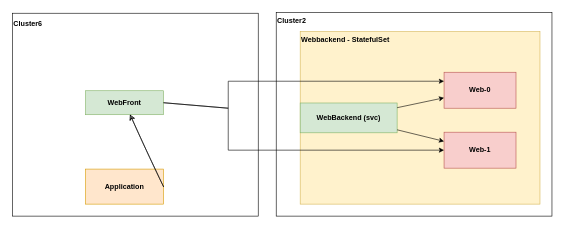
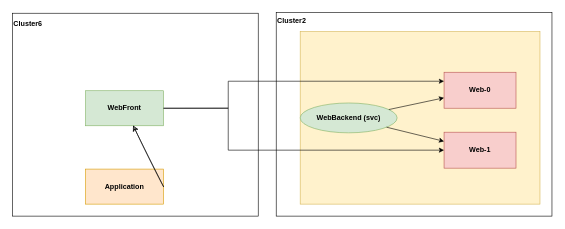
- <mxCell id="8" value="&lt;span style=&quot;color: rgb(0 , 0 , 0) ; font-family: &amp;#34;helvetica&amp;#34; ; font-size: 12px ; font-style: normal ; font-weight: 700 ; letter-spacing: normal ; text-align: center ; text-indent: 0px ; text-transform: none ; word-spacing: 0px ; display: inline ; float: none&quot;&gt;Webbackend - StatefulSet&lt;/span&gt;" style="text;whiteSpace=wrap;html=1;labelBackgroundColor=none;" vertex="1" parent="1"><mxGeometry x="500" y="52.34" width="152" height="27.06" as="geometry" /></mxCell>
- <mxCell id="5" value="WebFront" style="rounded=0;whiteSpace=wrap;html=1;labelBackgroundColor=none;fillColor=#d5e8d4;strokeColor=#82b366;fontStyle=1" vertex="1" parent="1"><mxGeometry x="142" y="150.87" width="130" height="40" as="geometry" /></mxCell>
+ <mxCell id="5" value="WebFront" style="rounded=0;whiteSpace=wrap;html=1;labelBackgroundColor=none;fillColor=#d5e8d4;strokeColor=#82b366;fontStyle=1" vertex="1" parent="1"><mxGeometry x="142" y="150.87" width="130" height="58.44" as="geometry" /></mxCell>
- <mxCell id="11" value="WebBackend (svc)" style="rounded=0;whiteSpace=wrap;html=1;labelBackgroundColor=none;fillColor=#d5e8d4;strokeColor=#82b366;fontStyle=1" vertex="1" parent="1"><mxGeometry x="500" y="171.3" width="161.69" height="49.75" as="geometry" /></mxCell>
+ <mxCell id="11" value="WebBackend (svc)" style="ellipse;whiteSpace=wrap;html=1;labelBackgroundColor=none;fillColor=#d5e8d4;strokeColor=#82b366;fontStyle=1;" vertex="1" parent="1"><mxGeometry x="500" y="171.3" width="161.69" height="49.75" as="geometry" /></mxCell>
